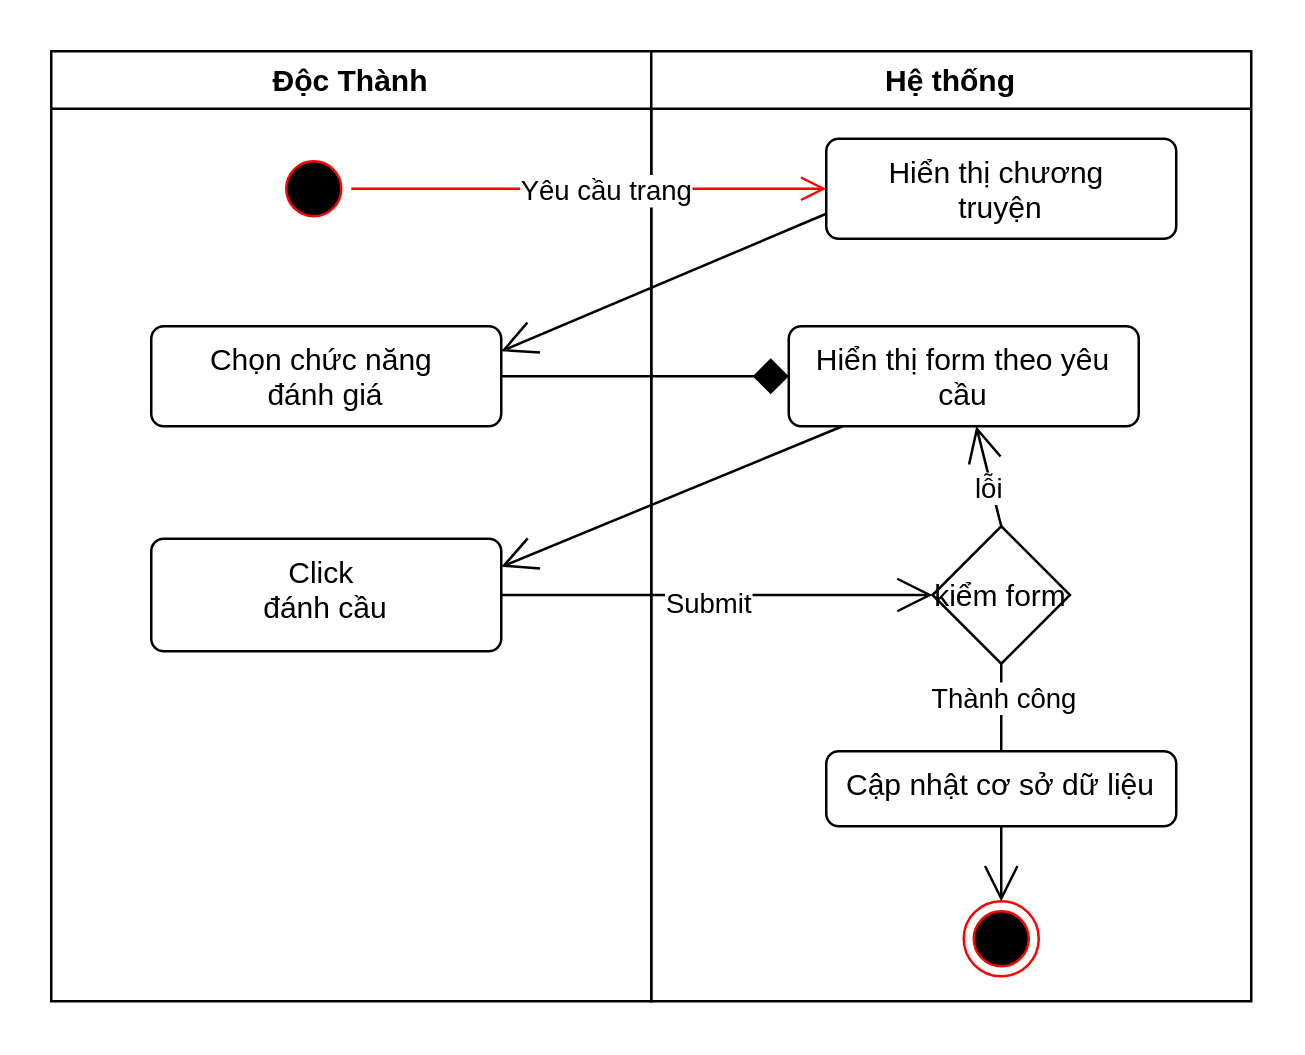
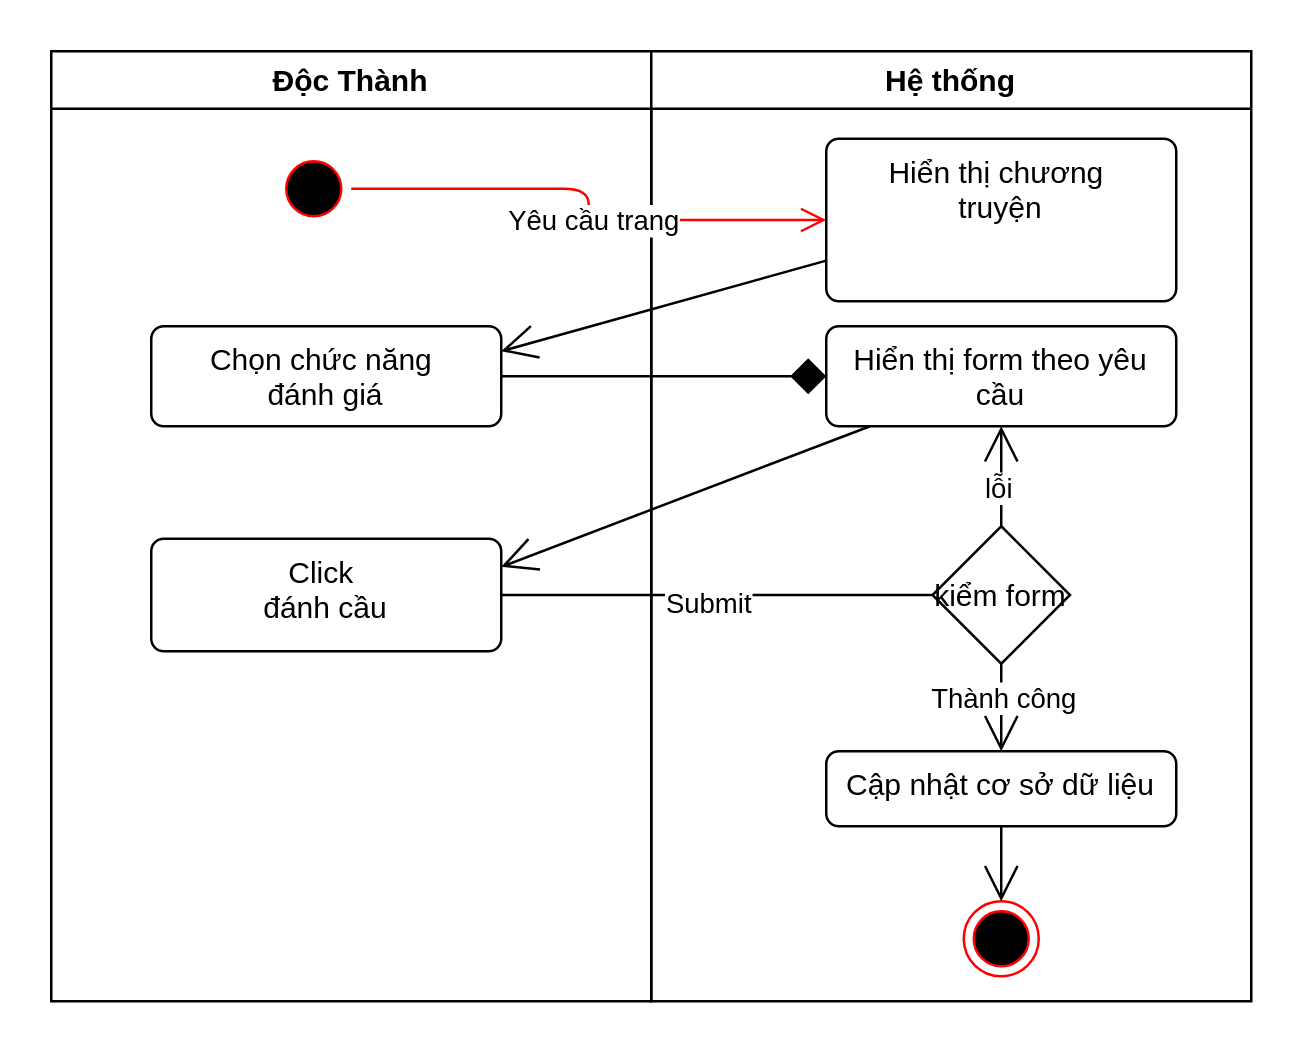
- <mxCell id="7" value="Hiển thị chương&amp;nbsp;&lt;div&gt;truyện&lt;/div&gt;" style="html=1;align=center;verticalAlign=top;rounded=1;absoluteArcSize=1;arcSize=10;dashed=0;whiteSpace=wrap;" vertex="1" parent="6"><mxGeometry x="70" y="35" width="140" height="40" as="geometry" /></mxCell>
+ <mxCell id="7" value="Hiển thị chương&amp;nbsp;&lt;div&gt;truyện&lt;/div&gt;" style="html=1;align=center;verticalAlign=top;rounded=1;absoluteArcSize=1;arcSize=10;dashed=0;whiteSpace=wrap;" vertex="1" parent="6"><mxGeometry x="70" y="35" width="140" height="65" as="geometry" /></mxCell>
- <mxCell id="9" value="Hiển thị form theo yêu cầu" style="html=1;align=center;verticalAlign=top;rounded=1;absoluteArcSize=1;arcSize=10;dashed=0;whiteSpace=wrap;" vertex="1" parent="6"><mxGeometry x="55" y="110" width="140" height="40" as="geometry" /></mxCell>
+ <mxCell id="9" value="Hiển thị form theo yêu cầu" style="html=1;align=center;verticalAlign=top;rounded=1;absoluteArcSize=1;arcSize=10;dashed=0;whiteSpace=wrap;" vertex="1" parent="6"><mxGeometry x="70" y="110" width="140" height="40" as="geometry" /></mxCell>
- <mxCell id="21" value="" style="endArrow=open;endFill=1;endSize=12;html=1;exitX=1;exitY=0.5;exitDx=0;exitDy=0;entryX=0;entryY=0.5;entryDx=0;entryDy=0;" edge="1" parent="1" source="5" target="8"><mxGeometry width="160" relative="1" as="geometry"><mxPoint x="210" y="155" as="sourcePoint" /><mxPoint x="350" y="220" as="targetPoint" /></mxGeometry></mxCell>
+ <mxCell id="21" value="" style="endArrow=none;endFill=1;endSize=12;html=1;exitX=1;exitY=0.5;exitDx=0;exitDy=0;entryX=0;entryY=0.5;entryDx=0;entryDy=0;" edge="1" parent="1" source="5" target="8"><mxGeometry width="160" relative="1" as="geometry"><mxPoint x="210" y="155" as="sourcePoint" /><mxPoint x="350" y="220" as="targetPoint" /></mxGeometry></mxCell>
- <mxCell id="15" value="" style="endArrow=none;endFill=1;endSize=12;html=1;exitX=0.5;exitY=1;exitDx=0;exitDy=0;entryX=0.5;entryY=0;entryDx=0;entryDy=0;" edge="1" parent="6" source="8" target="12"><mxGeometry width="160" relative="1" as="geometry"><mxPoint x="-50" y="234" as="sourcePoint" /><mxPoint x="140" y="290" as="targetPoint" /></mxGeometry></mxCell>
+ <mxCell id="15" value="" style="endArrow=open;endFill=1;endSize=12;html=1;exitX=0.5;exitY=1;exitDx=0;exitDy=0;entryX=0.5;entryY=0;entryDx=0;entryDy=0;" edge="1" parent="6" source="8" target="12"><mxGeometry width="160" relative="1" as="geometry"><mxPoint x="-50" y="234" as="sourcePoint" /><mxPoint x="140" y="290" as="targetPoint" /></mxGeometry></mxCell>
